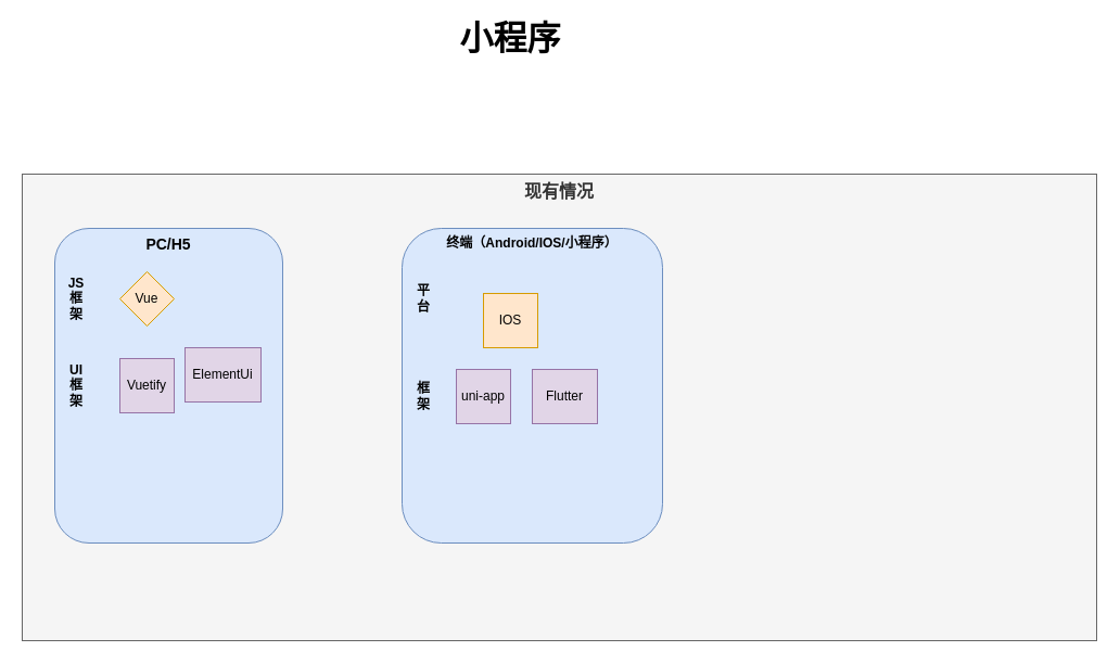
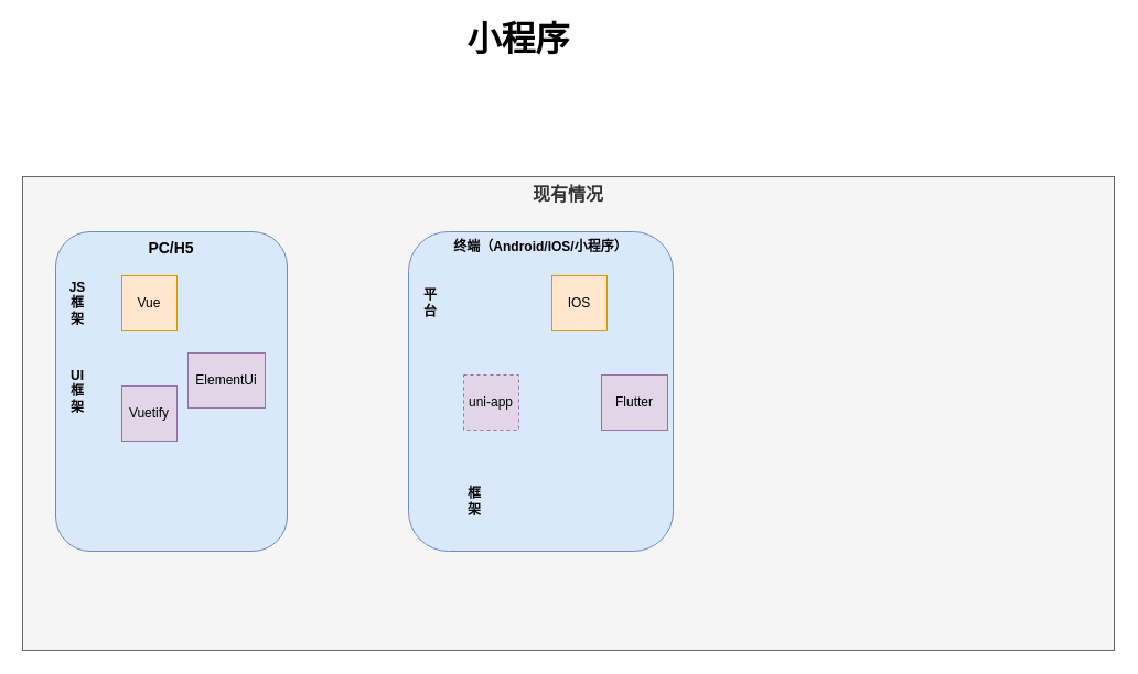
- <mxCell id="5" value="Vue" style="rhombus;whiteSpace=wrap;html=1;fillColor=#ffe6cc;strokeColor=#d79b00;" vertex="1" parent="1"><mxGeometry x="110" y="250" width="50" height="50" as="geometry" /></mxCell>
+ <mxCell id="5" value="Vue" style="rounded=0;whiteSpace=wrap;html=1;fillColor=#ffe6cc;strokeColor=#d79b00;" vertex="1" parent="1"><mxGeometry x="110" y="250" width="50" height="50" as="geometry" /></mxCell>
- <mxCell id="12" value="IOS" style="rounded=0;whiteSpace=wrap;html=1;fillColor=#ffe6cc;strokeColor=#d79b00;" vertex="1" parent="1"><mxGeometry x="445" y="270" width="50" height="50" as="geometry" /></mxCell>
+ <mxCell id="12" value="IOS" style="rounded=0;whiteSpace=wrap;html=1;fillColor=#ffe6cc;strokeColor=#d79b00;" vertex="1" parent="1"><mxGeometry x="500" y="250" width="50" height="50" as="geometry" /></mxCell>
- <mxCell id="8" value="Vuetify" style="rounded=0;whiteSpace=wrap;html=1;fillColor=#e1d5e7;strokeColor=#9673a6;" vertex="1" parent="1"><mxGeometry x="110" y="330" width="50" height="50" as="geometry" /></mxCell>
+ <mxCell id="8" value="Vuetify" style="rounded=0;whiteSpace=wrap;html=1;fillColor=#e1d5e7;strokeColor=#9673a6;" vertex="1" parent="1"><mxGeometry x="110" y="350" width="50" height="50" as="geometry" /></mxCell>
- <mxCell id="13" value="框架" style="text;html=1;strokeColor=none;fillColor=none;align=center;verticalAlign=middle;whiteSpace=wrap;rounded=0;fontStyle=1" vertex="1" parent="1"><mxGeometry x="380" y="350" width="20" height="30" as="geometry" /></mxCell>
+ <mxCell id="13" value="框架" style="text;html=1;strokeColor=none;fillColor=none;align=center;verticalAlign=middle;whiteSpace=wrap;rounded=0;fontStyle=1" vertex="1" parent="1"><mxGeometry x="420" y="440" width="20" height="30" as="geometry" /></mxCell>
- <mxCell id="14" value="uni-app" style="rounded=0;whiteSpace=wrap;html=1;fillColor=#e1d5e7;strokeColor=#9673a6;" vertex="1" parent="1"><mxGeometry x="420" y="340" width="50" height="50" as="geometry" /></mxCell>
+ <mxCell id="14" value="uni-app" style="rounded=0;whiteSpace=wrap;html=1;fillColor=#e1d5e7;strokeColor=#9673a6;dashed=1;" vertex="1" parent="1"><mxGeometry x="420" y="340" width="50" height="50" as="geometry" /></mxCell>
- <mxCell id="15" value="Flutter" style="rounded=0;whiteSpace=wrap;html=1;fillColor=#e1d5e7;strokeColor=#9673a6;" vertex="1" parent="1"><mxGeometry x="490" y="340" width="60" height="50" as="geometry" /></mxCell>
+ <mxCell id="15" value="Flutter" style="rounded=0;whiteSpace=wrap;html=1;fillColor=#e1d5e7;strokeColor=#9673a6;" vertex="1" parent="1"><mxGeometry x="545" y="340" width="60" height="50" as="geometry" /></mxCell>
